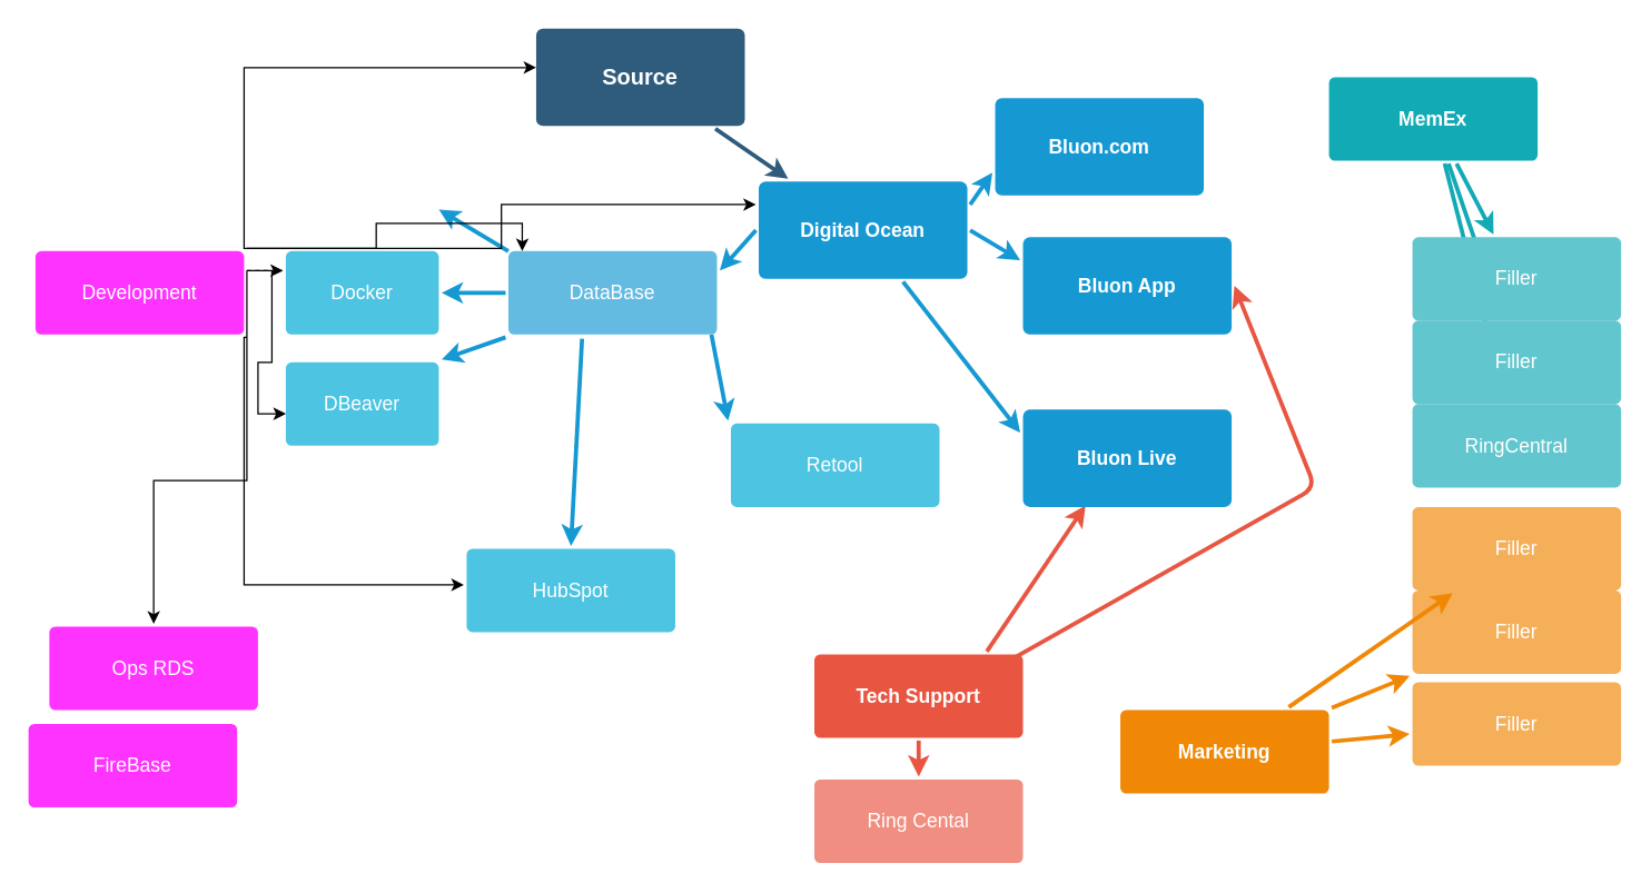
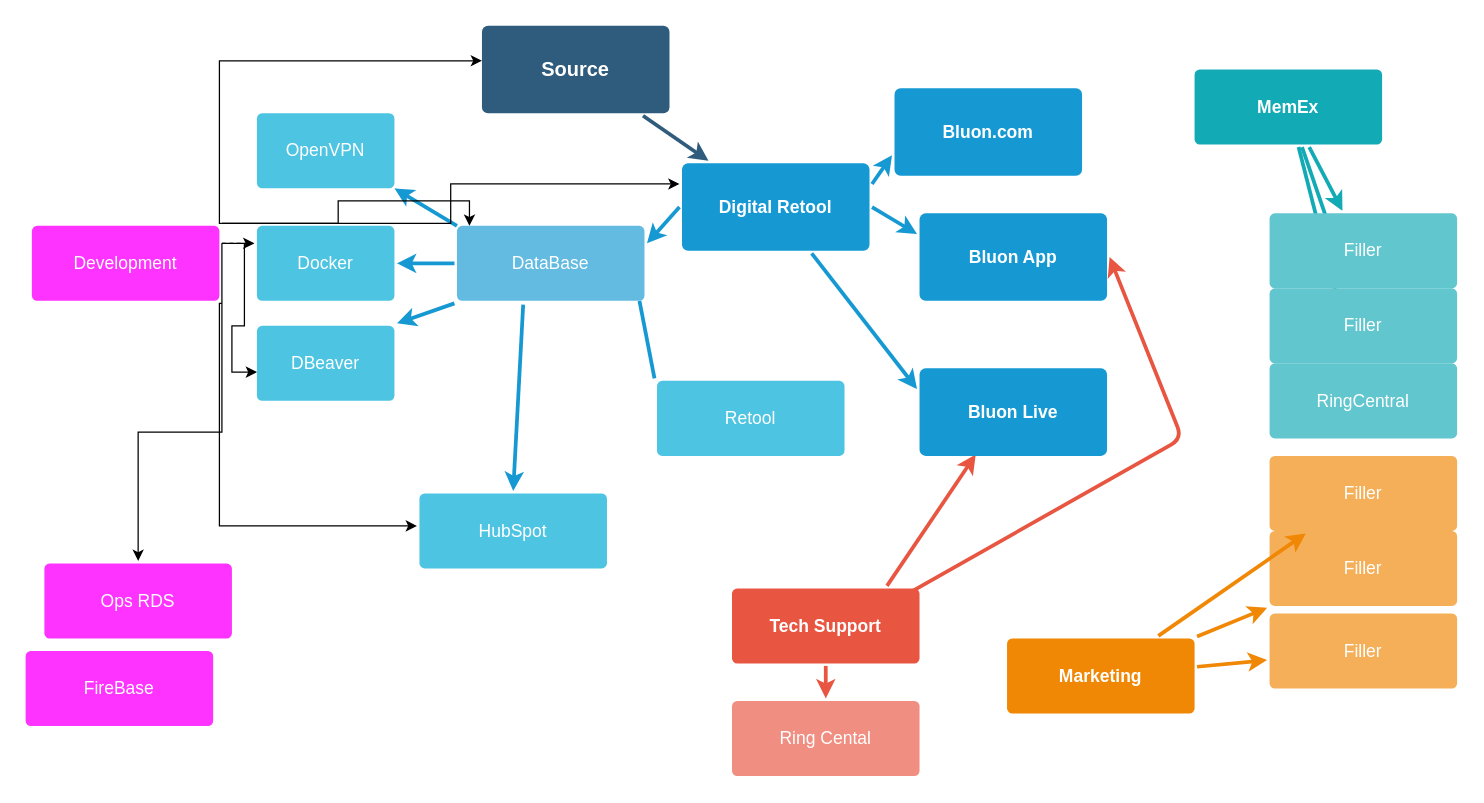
- <mxCell id="34" value="OpenVPN" style="rounded=1;whiteSpace=wrap;html=1;shadow=0;labelBackgroundColor=none;strokeColor=none;strokeWidth=3;fillColor=#ffffff;fontFamily=Helvetica;fontSize=14;fontColor=#FFFFFF;align=center;spacing=5;arcSize=7;perimeterSpacing=2;" parent="1" vertex="1"><mxGeometry x="205" y="90" width="110" height="60" as="geometry" /></mxCell>
+ <mxCell id="34" value="OpenVPN" style="rounded=1;whiteSpace=wrap;html=1;shadow=0;labelBackgroundColor=none;strokeColor=none;strokeWidth=3;fillColor=#4DC4E2;fontFamily=Helvetica;fontSize=14;fontColor=#FFFFFF;align=center;spacing=5;arcSize=7;perimeterSpacing=2;" parent="1" vertex="1"><mxGeometry x="205" y="90" width="110" height="60" as="geometry" /></mxCell>
- <mxCell id="10" value="Digital Ocean" style="rounded=1;whiteSpace=wrap;html=1;shadow=0;labelBackgroundColor=none;strokeColor=none;strokeWidth=3;fillColor=#1699d3;fontFamily=Helvetica;fontSize=14;fontColor=#FFFFFF;align=center;spacing=5;fontStyle=1;arcSize=7;perimeterSpacing=2;" parent="1" vertex="1"><mxGeometry x="545" y="130" width="150" height="70" as="geometry" /></mxCell>
+ <mxCell id="10" value="Digital Retool" style="rounded=1;whiteSpace=wrap;html=1;shadow=0;labelBackgroundColor=none;strokeColor=none;strokeWidth=3;fillColor=#1699d3;fontFamily=Helvetica;fontSize=14;fontColor=#FFFFFF;align=center;spacing=5;fontStyle=1;arcSize=7;perimeterSpacing=2;" parent="1" vertex="1"><mxGeometry x="545" y="130" width="150" height="70" as="geometry" /></mxCell>
- <mxCell id="8" value="" style="edgeStyle=none;rounded=0;jumpStyle=none;html=1;shadow=0;labelBackgroundColor=none;startArrow=none;startFill=0;endArrow=classic;endFill=1;jettySize=auto;orthogonalLoop=1;strokeColor=#1699D3;strokeWidth=3;fontFamily=Helvetica;fontSize=14;fontColor=#FFFFFF;spacing=5;exitX=0.961;exitY=0.969;exitDx=0;exitDy=0;entryX=0;entryY=0;entryDx=0;entryDy=0;exitPerimeter=0;" parent="1" source="11" target="29" edge="1"><mxGeometry relative="1" as="geometry"><mxPoint x="463.765" y="767.5" as="targetPoint" /></mxGeometry></mxCell>
+ <mxCell id="8" value="" style="edgeStyle=none;rounded=0;jumpStyle=none;html=1;shadow=0;labelBackgroundColor=none;startArrow=none;startFill=0;endArrow=none;endFill=1;jettySize=auto;orthogonalLoop=1;strokeColor=#1699D3;strokeWidth=3;fontFamily=Helvetica;fontSize=14;fontColor=#FFFFFF;spacing=5;exitX=0.961;exitY=0.969;exitDx=0;exitDy=0;entryX=0;entryY=0;entryDx=0;entryDy=0;exitPerimeter=0;" parent="1" source="11" target="29" edge="1"><mxGeometry relative="1" as="geometry"><mxPoint x="463.765" y="767.5" as="targetPoint" /></mxGeometry></mxCell>
